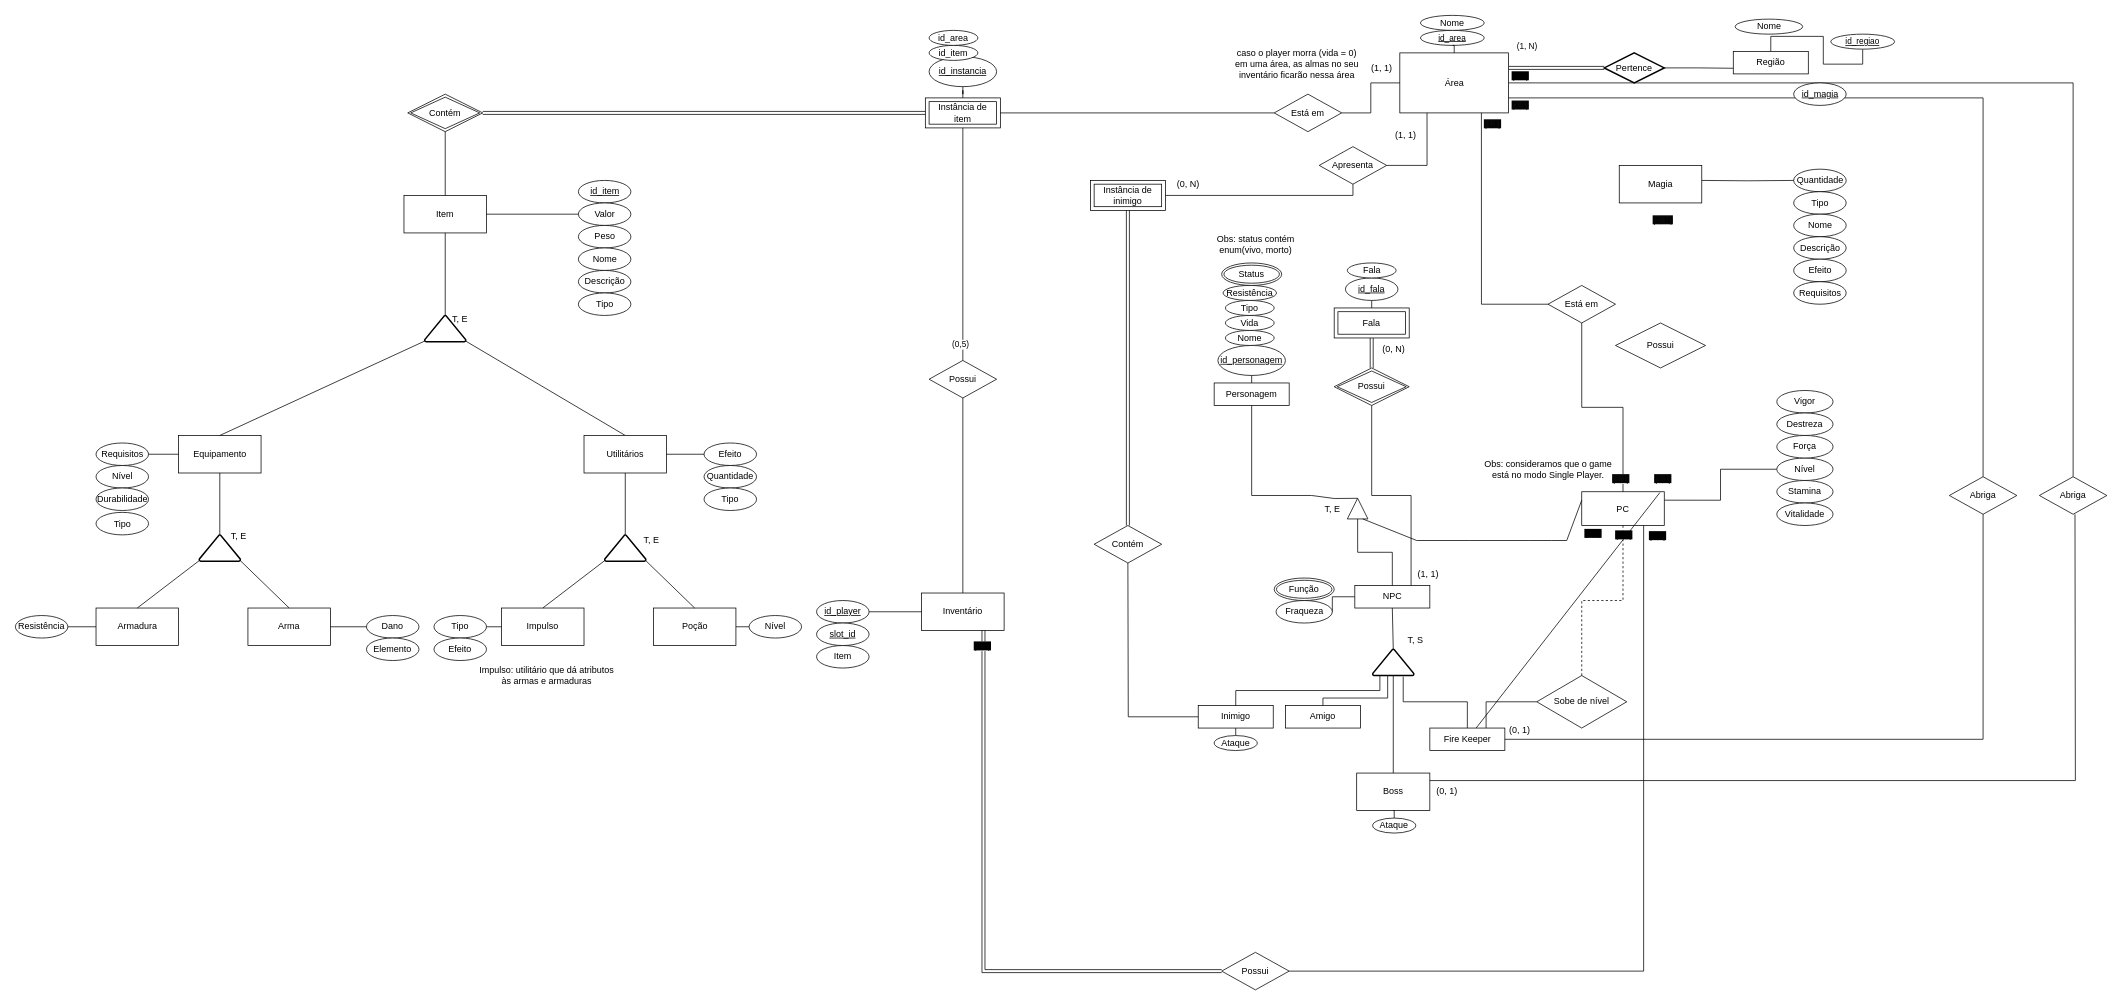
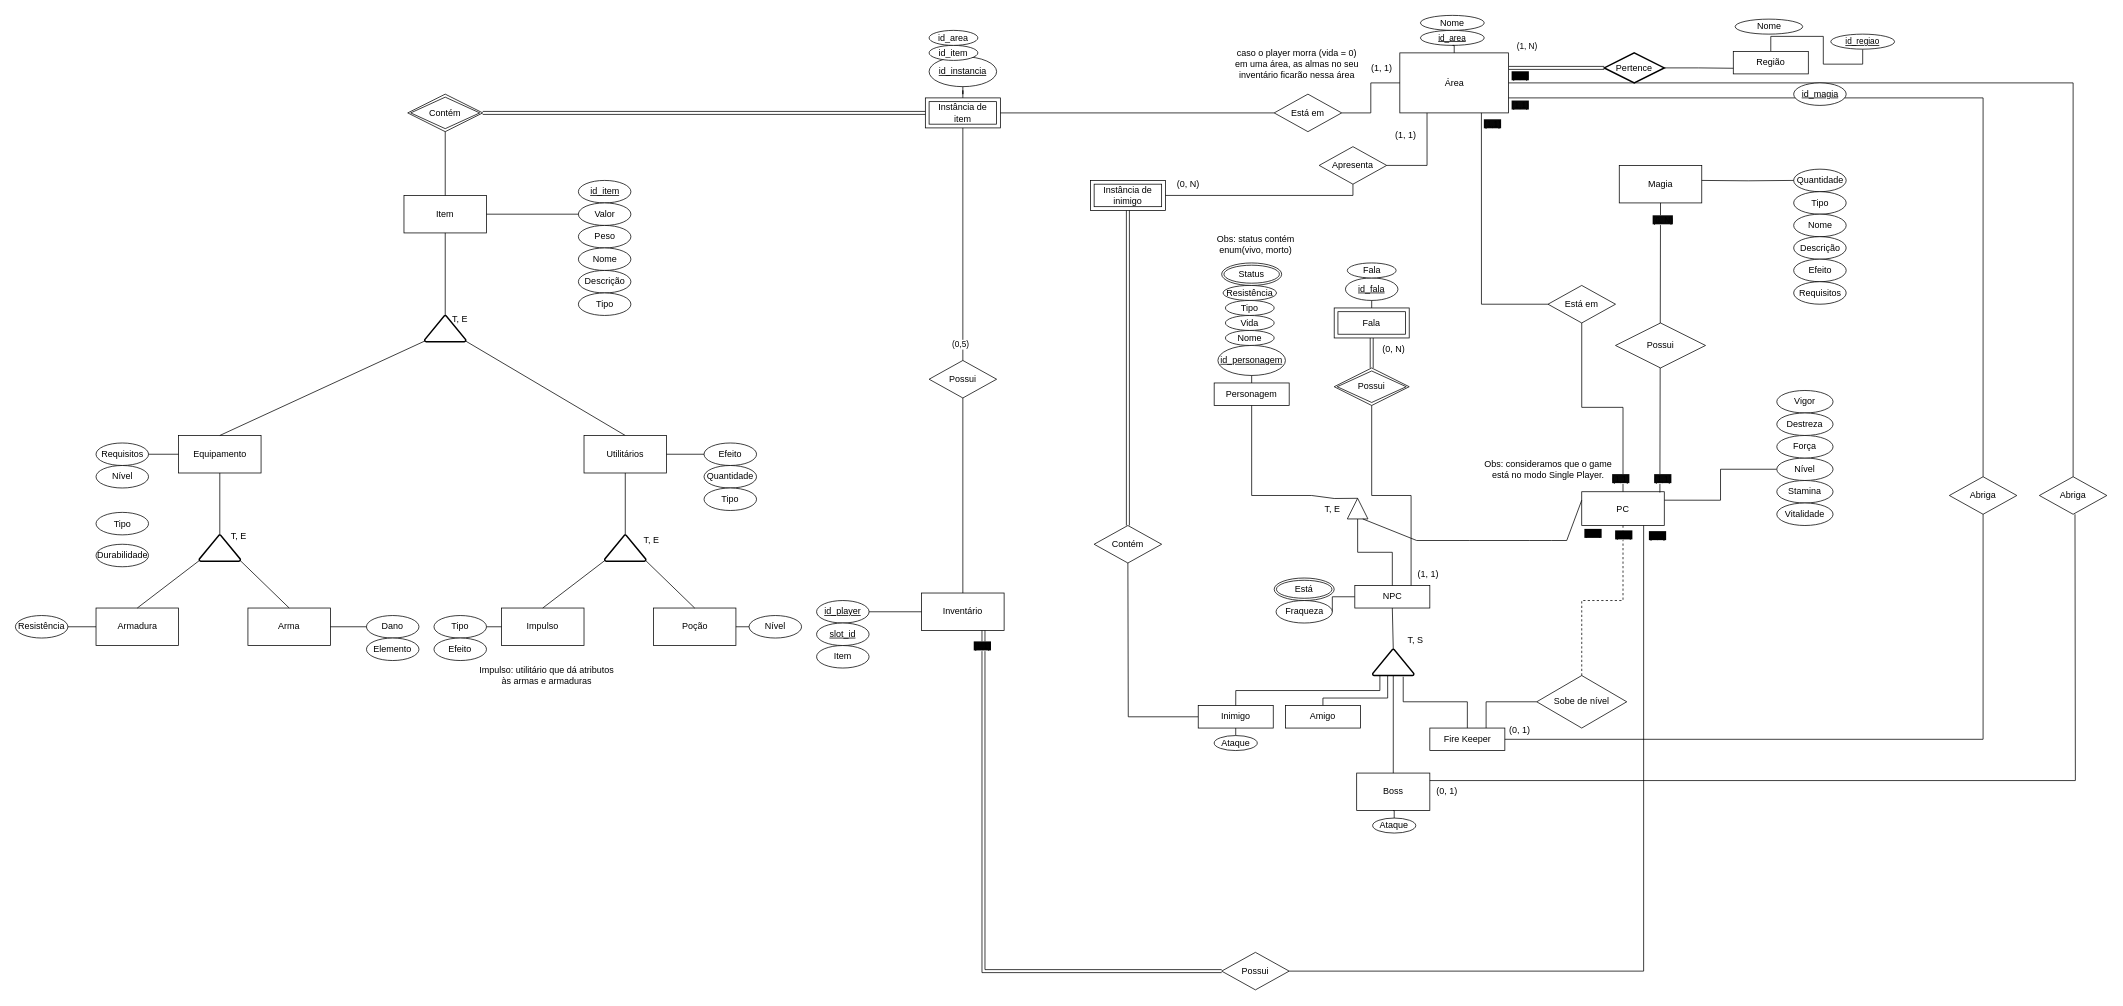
- <mxCell id="137" value="Durabilidade" style="ellipse;whiteSpace=wrap;html=1;align=center;labelBackgroundColor=none;" parent="1" vertex="1"><mxGeometry x="127.5" y="650" width="70" height="30" as="geometry" /></mxCell>
+ <mxCell id="137" value="Durabilidade" style="ellipse;whiteSpace=wrap;html=1;align=center;labelBackgroundColor=none;" parent="1" vertex="1"><mxGeometry x="127.5" y="725" width="70" height="30" as="geometry" /></mxCell>
- <mxCell id="12" value="Função" style="ellipse;shape=doubleEllipse;margin=3;whiteSpace=wrap;html=1;align=center;labelBackgroundColor=none;" parent="1" vertex="1"><mxGeometry x="1698" y="770" width="80" height="30" as="geometry" /></mxCell>
+ <mxCell id="12" value="Está" style="ellipse;shape=doubleEllipse;margin=3;whiteSpace=wrap;html=1;align=center;labelBackgroundColor=none;" parent="1" vertex="1"><mxGeometry x="1698" y="770" width="80" height="30" as="geometry" /></mxCell>
- <mxCell id="170" value="" style="endArrow=none;html=1;rounded=0;exitX=0.947;exitY=0.024;exitDx=0;exitDy=0;exitPerimeter=0;" edge="1" parent="1" target="25" source="3"><mxGeometry width="50" height="50" relative="1" as="geometry"><mxPoint x="2213" y="410" as="sourcePoint" /><mxPoint x="2318" y="390" as="targetPoint" /></mxGeometry></mxCell>
+ <mxCell id="170" value="" style="endArrow=none;html=1;rounded=0;exitX=0.947;exitY=0.024;exitDx=0;exitDy=0;entryX=0.5;entryY=1;entryDx=0;entryDy=0;exitPerimeter=0;" edge="1" parent="1" target="169" source="3"><mxGeometry width="50" height="50" relative="1" as="geometry"><mxPoint x="2213" y="410" as="sourcePoint" /><mxPoint x="2318" y="390" as="targetPoint" /></mxGeometry></mxCell>
